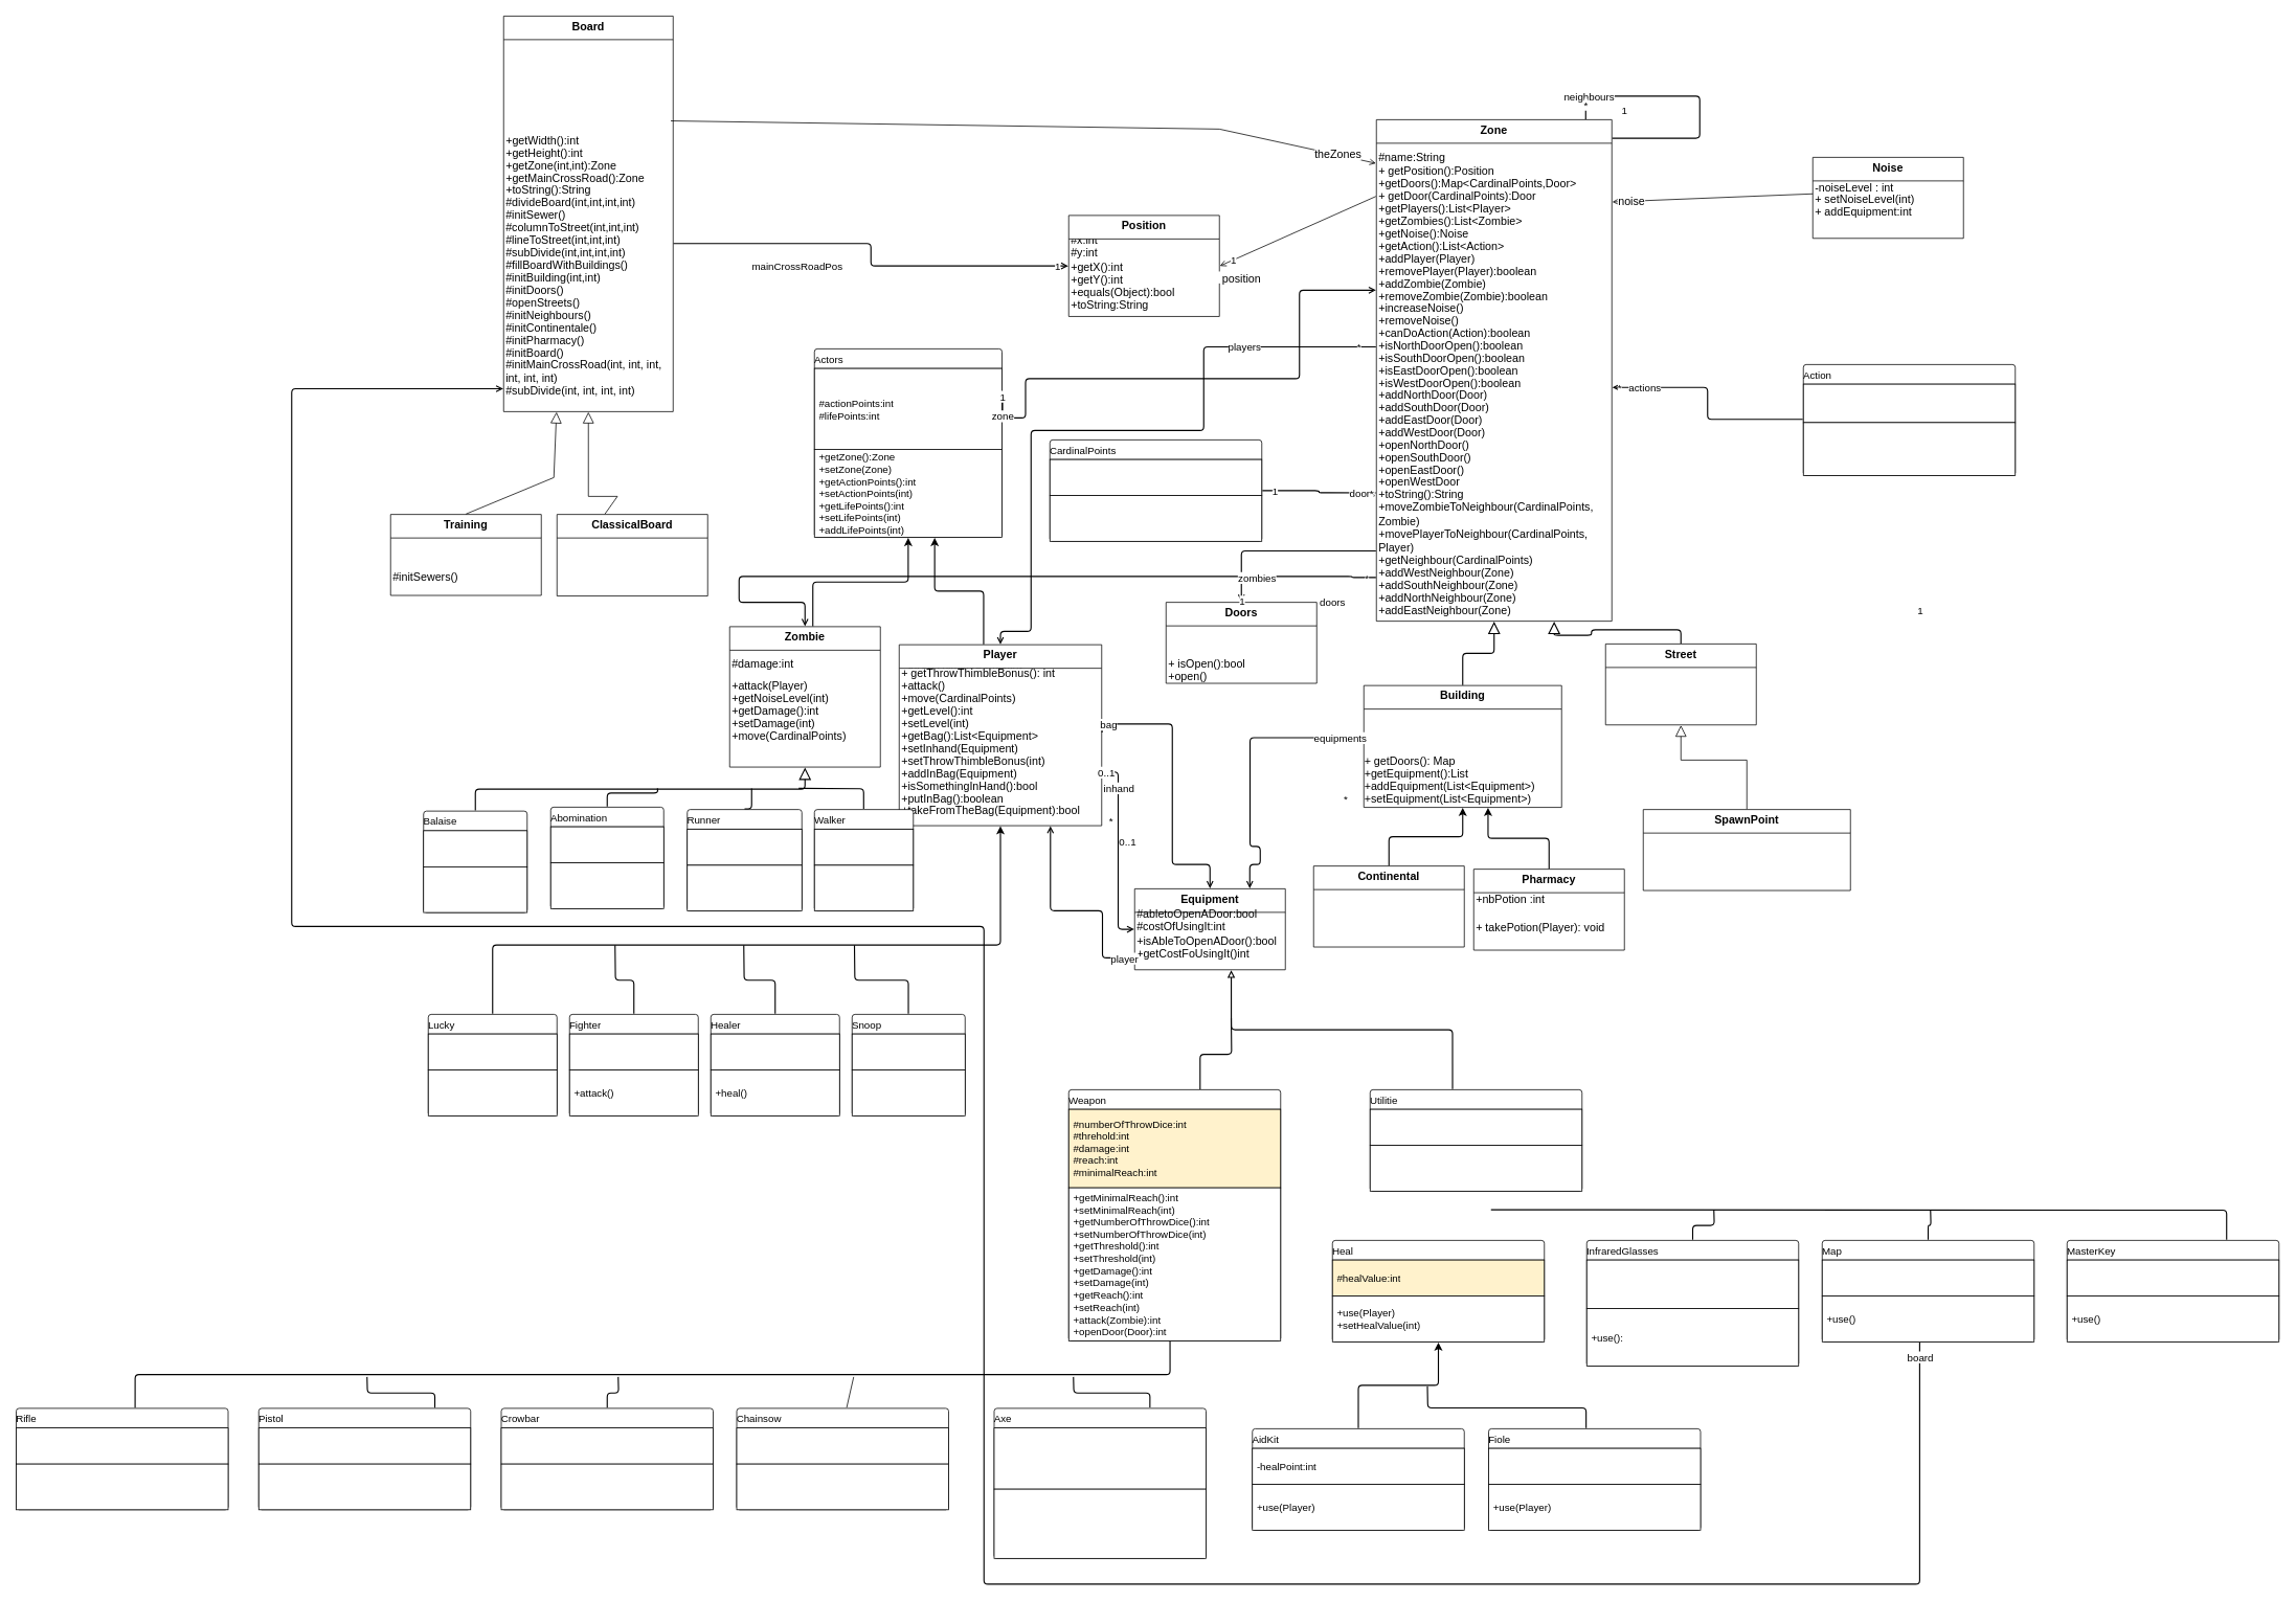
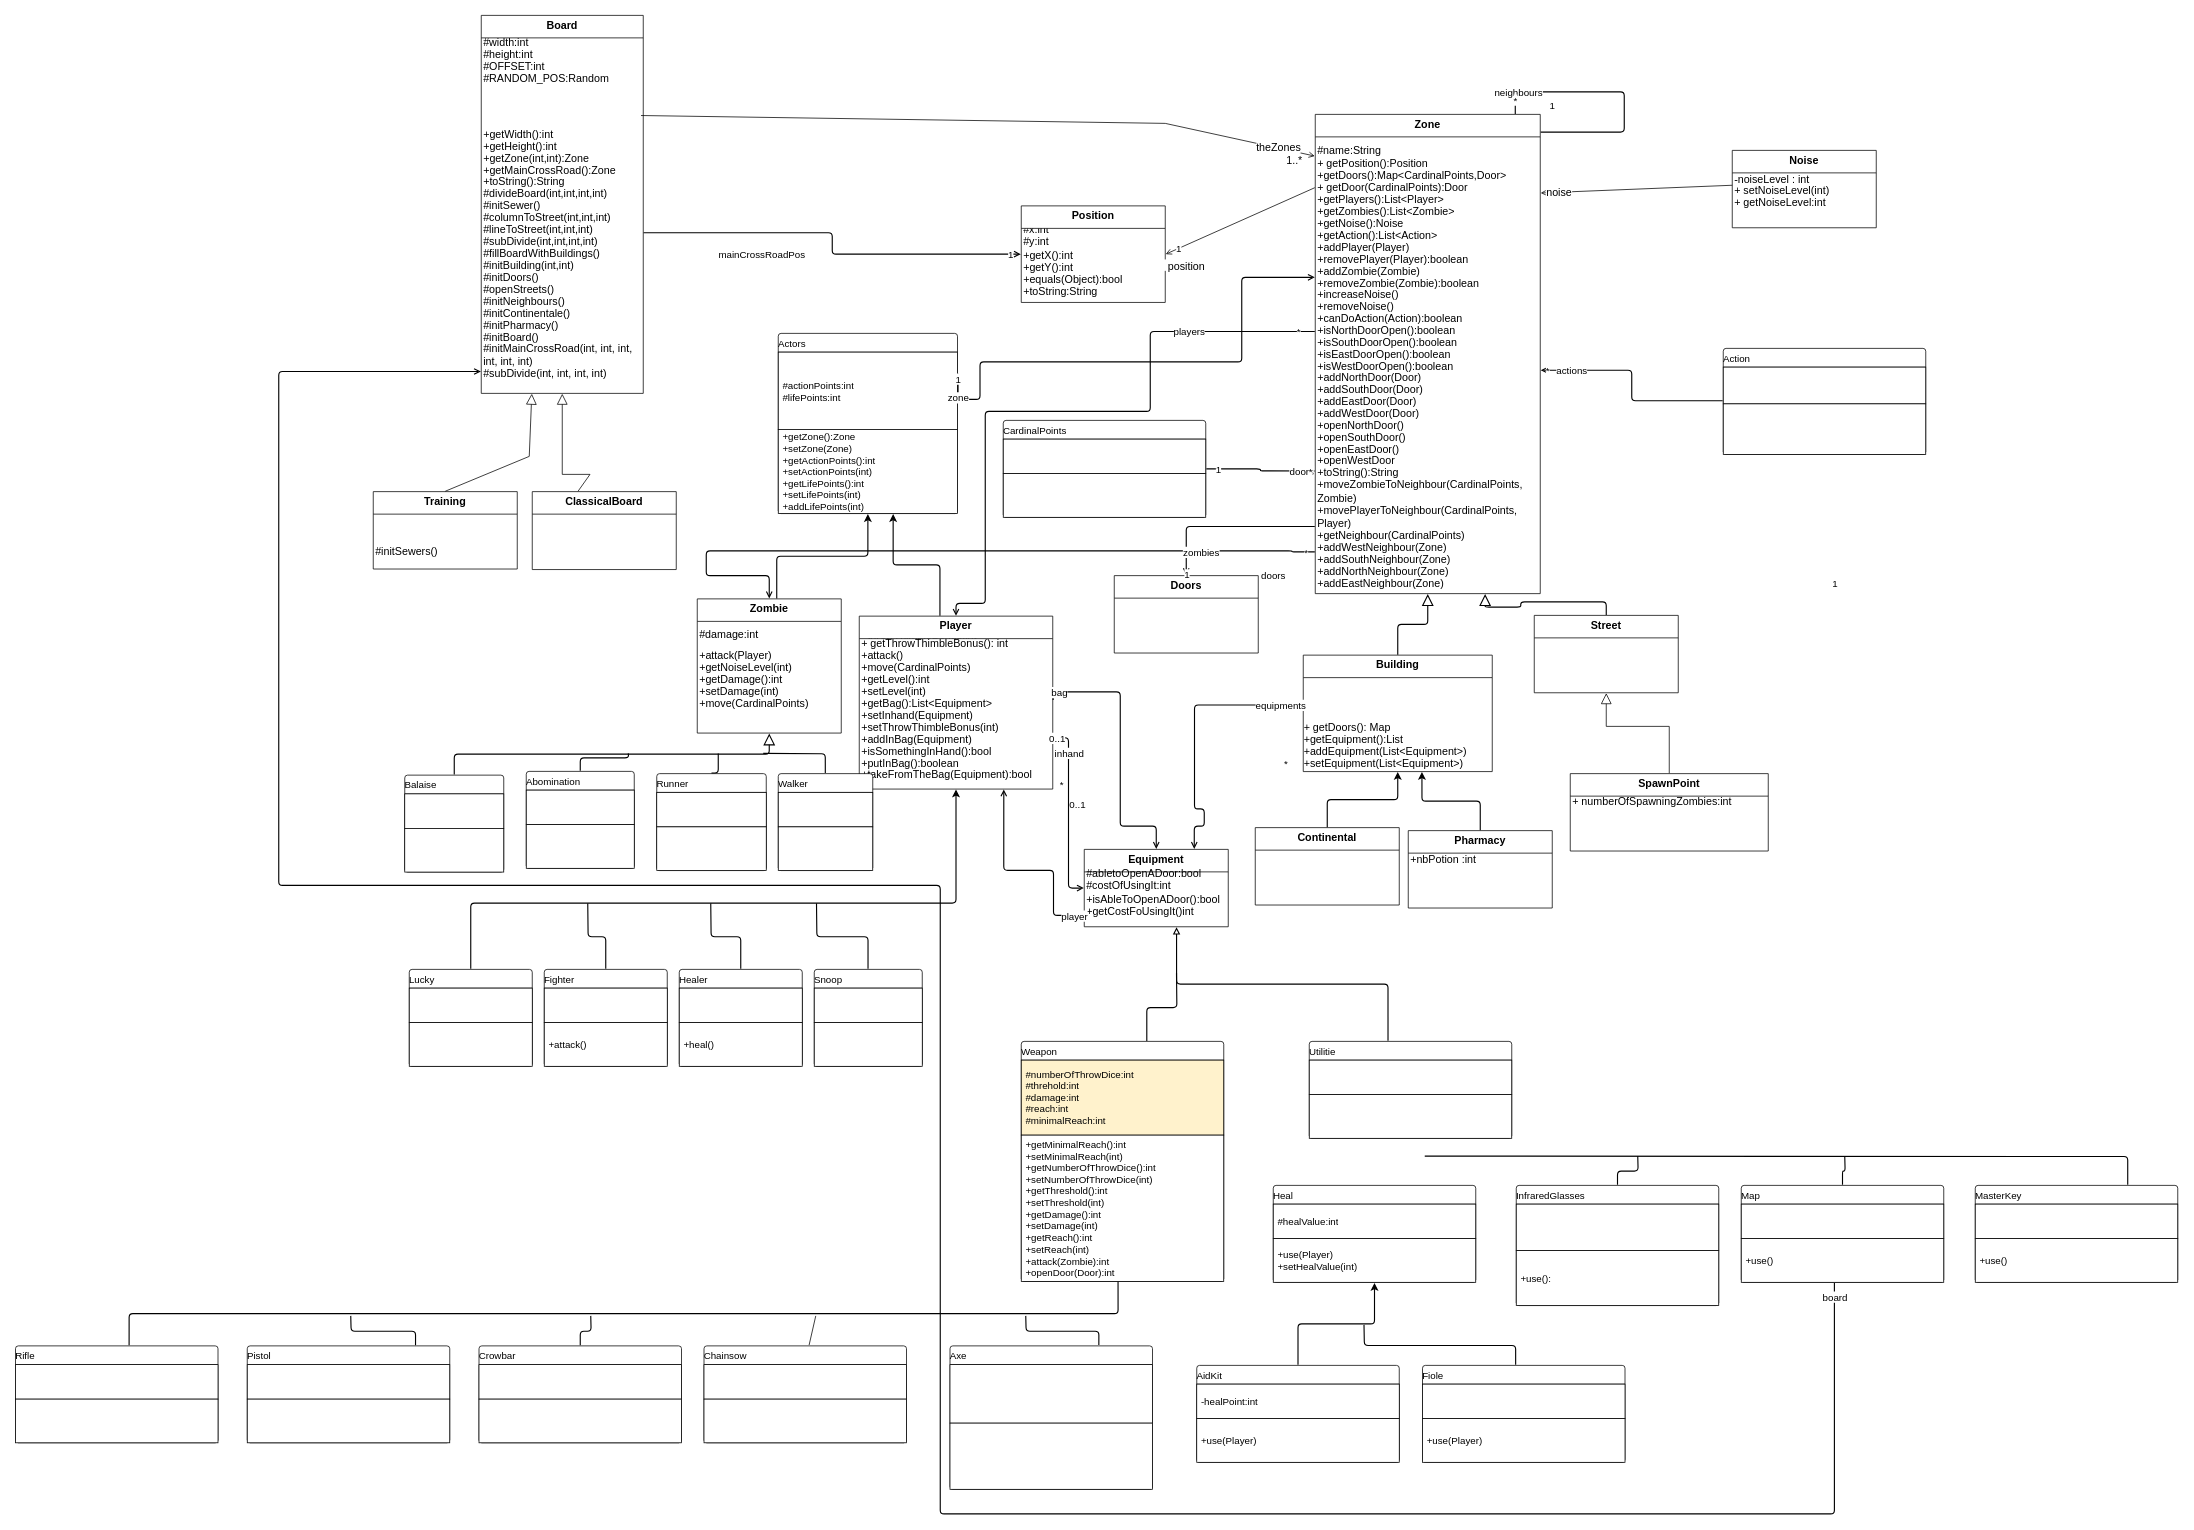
+ <mxCell id="85" value="&lt;div style=&quot;display: flex; justify-content: flex-start; text-align: left; align-items: baseline; font-size: 0; line-height: 1.25;margin-left: 3px;margin-right: 3px;margin-top: -2px;&quot;&gt;&lt;span&gt;&lt;span style=&quot;font-size:14.3px;font-family: Arimo;&quot;&gt;#width:int&#10;&lt;/span&gt;&lt;/span&gt;&lt;/div&gt;&lt;div style=&quot;display: flex; justify-content: flex-start; text-align: left; align-items: baseline; font-size: 0; line-height: 1.25;margin-left: 3px;margin-right: 3px;margin-top: -2px;&quot;&gt;&lt;span&gt;&lt;span style=&quot;font-size:14.3px;font-family: Arimo;&quot;&gt;#height:int&#10;&lt;/span&gt;&lt;/span&gt;&lt;/div&gt;&lt;div style=&quot;display: flex; justify-content: flex-start; text-align: left; align-items: baseline; font-size: 0; line-height: 1.25;margin-left: 3px;margin-right: 3px;margin-top: -2px;&quot;&gt;&lt;span&gt;&lt;span style=&quot;font-size:14.3px;font-family: Arimo;&quot;&gt;#OFFSET:int&#10;&lt;/span&gt;&lt;/span&gt;&lt;/div&gt;&lt;div style=&quot;display: flex; justify-content: flex-start; text-align: left; align-items: baseline; font-size: 0; line-height: 1.25;margin-left: 3px;margin-right: 3px;margin-top: -2px;&quot;&gt;&lt;span&gt;&lt;span style=&quot;font-size:14.3px;font-family: Arimo;&quot;&gt;#RANDOM_POS:Random&lt;/span&gt;&lt;/span&gt;&lt;/div&gt;" style="html=1;overflow=block;blockSpacing=1;whiteSpace=wrap;fontSize=13;fontFamily=Arimo;align=left;spacing=0;verticalAlign=top;strokeOpacity=0;fillOpacity=0;fillColor=#000000;lucidId=4uD9NGYIXQjsf;" parent="82" vertex="1"><mxGeometry x="3" y="30" width="216" height="66" as="geometry" /></mxCell>
+ <mxCell id="166" value="&lt;div style=&quot;display: flex; justify-content: center; text-align: center; align-items: baseline; font-size: 0; line-height: 1.25;margin-top: -2px;&quot;&gt;&lt;span&gt;&lt;span style=&quot;font-size:14.3px;font-family: Arimo;&quot;&gt;&lt;span style=&quot;font-size:14.3px;font-family: Arimo;&quot;&gt;1&lt;/span&gt;&lt;span style=&quot;font-size:14.3px;color:#000000;font-family: Arimo;&quot;&gt;..*&lt;/span&gt;&lt;/span&gt;&lt;/span&gt;&lt;/div&gt;" style="html=1;overflow=block;blockSpacing=1;whiteSpace=wrap;fontSize=13;fontFamily=Arimo;spacing=0;strokeColor=#ffffff;strokeOpacity=100;fillOpacity=100;fillColor=#ffffff;lucidId=02ZPqVpQVibql;" parent="164" vertex="1"><mxGeometry x="1167" y="52.367" width="39" height="14" as="geometry" /></mxCell>
- <mxCell id="34" value="&lt;div style=&quot;display: flex; justify-content: flex-start; text-align: left; align-items: baseline; font-size: 0; line-height: 1.25;margin-left: 3px;margin-right: 3px;margin-top: -2px;&quot;&gt;&lt;span&gt;&lt;span style=&quot;font-size:14.3px;color:#000000;font-family: Arimo;&quot;&gt;+ &lt;/span&gt;&lt;span style=&quot;font-size:14.3px;font-family: Arimo;&quot;&gt;setNoiseLevel&lt;/span&gt;&lt;span style=&quot;font-size:14.3px;color:#000000;font-family: Arimo;&quot;&gt;(&lt;/span&gt;&lt;span style=&quot;font-size:14.3px;font-family: Arimo;&quot;&gt;int&lt;/span&gt;&lt;span style=&quot;font-size:14.3px;color:#000000;font-family: Arimo;&quot;&gt;)&lt;/span&gt;&lt;span style=&quot;font-size:14.3px;font-family: Arimo;&quot;&gt;&#10;&lt;/span&gt;&lt;/span&gt;&lt;/div&gt;&lt;div style=&quot;display: flex; justify-content: flex-start; text-align: left; align-items: baseline; font-size: 0; line-height: 1.25;margin-left: 3px;margin-right: 3px;margin-top: -2px;&quot;&gt;&lt;span&gt;&lt;span style=&quot;font-size:14.3px;font-family: Arimo;&quot;&gt;&lt;span style=&quot;font-size:14.3px;font-family: Arimo;&quot;&gt;+ addEquipment:int&lt;/span&gt;&lt;/span&gt;&lt;/span&gt;&lt;/div&gt;" style="html=1;overflow=block;blockSpacing=1;whiteSpace=wrap;fontSize=13;fontFamily=Arimo;align=left;spacing=0;verticalAlign=top;strokeOpacity=0;fillOpacity=0;fillColor=#000000;lucidId=4YMx0jBjmFs4u;" parent="28" vertex="1"><mxGeometry y="48" width="192" height="78" as="geometry" /></mxCell>
+ <mxCell id="34" value="&lt;div style=&quot;display: flex; justify-content: flex-start; text-align: left; align-items: baseline; font-size: 0; line-height: 1.25;margin-left: 3px;margin-right: 3px;margin-top: -2px;&quot;&gt;&lt;span&gt;&lt;span style=&quot;font-size:14.3px;color:#000000;font-family: Arimo;&quot;&gt;+ &lt;/span&gt;&lt;span style=&quot;font-size:14.3px;font-family: Arimo;&quot;&gt;setNoiseLevel&lt;/span&gt;&lt;span style=&quot;font-size:14.3px;color:#000000;font-family: Arimo;&quot;&gt;(&lt;/span&gt;&lt;span style=&quot;font-size:14.3px;font-family: Arimo;&quot;&gt;int&lt;/span&gt;&lt;span style=&quot;font-size:14.3px;color:#000000;font-family: Arimo;&quot;&gt;)&lt;/span&gt;&lt;span style=&quot;font-size:14.3px;font-family: Arimo;&quot;&gt;&#10;&lt;/span&gt;&lt;/span&gt;&lt;/div&gt;&lt;div style=&quot;display: flex; justify-content: flex-start; text-align: left; align-items: baseline; font-size: 0; line-height: 1.25;margin-left: 3px;margin-right: 3px;margin-top: -2px;&quot;&gt;&lt;span&gt;&lt;span style=&quot;font-size:14.3px;font-family: Arimo;&quot;&gt;&lt;span style=&quot;font-size:14.3px;font-family: Arimo;&quot;&gt;+ getNoiseLevel:int&lt;/span&gt;&lt;/span&gt;&lt;/span&gt;&lt;/div&gt;" style="html=1;overflow=block;blockSpacing=1;whiteSpace=wrap;fontSize=13;fontFamily=Arimo;align=left;spacing=0;verticalAlign=top;strokeOpacity=0;fillOpacity=0;fillColor=#000000;lucidId=4YMx0jBjmFs4u;" parent="28" vertex="1"><mxGeometry y="48" width="192" height="78" as="geometry" /></mxCell>
- <mxCell id="106" value="&lt;div style=&quot;display: flex; justify-content: flex-start; text-align: left; align-items: baseline; font-size: 0; line-height: 1.25;margin-left: 3px;margin-right: 3px;margin-top: -2px;&quot;&gt;&lt;span&gt;&lt;span style=&quot;font-size:14.3px;color:#000000;font-family: Arimo;&quot;&gt;+ &lt;/span&gt;&lt;span style=&quot;font-size:14.3px;font-family: Arimo;&quot;&gt;isOpen():bool&#10;&lt;/span&gt;&lt;/span&gt;&lt;/div&gt;&lt;div style=&quot;display: flex; justify-content: flex-start; text-align: left; align-items: baseline; font-size: 0; line-height: 1.25;margin-left: 3px;margin-right: 3px;margin-top: -2px;&quot;&gt;&lt;span&gt;&lt;span style=&quot;font-size:14.3px;font-family: Arimo;&quot;&gt;&lt;span style=&quot;font-size:14.3px;font-family: Arimo;&quot;&gt;+open()&lt;/span&gt;&lt;/span&gt;&lt;/span&gt;&lt;/div&gt;" style="html=1;overflow=block;blockSpacing=1;whiteSpace=wrap;fontSize=13;fontFamily=Arimo;align=left;spacing=0;verticalAlign=top;strokeOpacity=0;fillOpacity=0;fillColor=#000000;lucidId=7x25NMVP72mKd;" parent="101" vertex="1"><mxGeometry y="72" width="192" height="31" as="geometry" /></mxCell>
+ <mxCell id="71" value="&lt;div style=&quot;display: flex; justify-content: flex-start; text-align: left; align-items: baseline; font-size: 0; line-height: 1.25;margin-left: 3px;margin-right: 3px;margin-top: -2px;&quot;&gt;&lt;span&gt;&lt;span style=&quot;font-size:14.3px;color:#000000;font-family: Arimo;&quot;&gt;+ &lt;/span&gt;&lt;span style=&quot;font-size:14.3px;font-family: Arimo;&quot;&gt;numberOfSpawningZombies:int&lt;/span&gt;&lt;/span&gt;&lt;/div&gt;" style="html=1;overflow=block;blockSpacing=1;whiteSpace=wrap;fontSize=13;fontFamily=Arimo;align=left;spacing=0;verticalAlign=top;strokeOpacity=0;fillOpacity=0;fillColor=#000000;lucidId=W1PKEjzlLdilb;" parent="68" vertex="1"><mxGeometry y="31" width="264" height="31" as="geometry" /></mxCell>
- <mxCell id="67" value="&lt;div style=&quot;display: flex; justify-content: flex-start; text-align: left; align-items: baseline; font-size: 0; line-height: 1.25;margin-left: 3px;margin-right: 3px;margin-top: -2px;&quot;&gt;&lt;span&gt;&lt;span style=&quot;font-size:14.3px;color:#000000;font-family: Arimo;&quot;&gt;+ &lt;/span&gt;&lt;span style=&quot;font-size:14.3px;font-family: Arimo;&quot;&gt;takePotion&lt;/span&gt;&lt;span style=&quot;font-size:14.3px;color:#000000;font-family: Arimo;&quot;&gt;(&lt;/span&gt;&lt;span style=&quot;font-size:14.3px;font-family: Arimo;&quot;&gt;Player&lt;/span&gt;&lt;span style=&quot;font-size:14.3px;color:#000000;font-family: Arimo;&quot;&gt;): &lt;/span&gt;&lt;span style=&quot;font-size:14.3px;font-family: Arimo;&quot;&gt;void&lt;/span&gt;&lt;/span&gt;&lt;/div&gt;" style="html=1;overflow=block;blockSpacing=1;whiteSpace=wrap;fontSize=13;fontFamily=Arimo;align=left;spacing=0;verticalAlign=top;strokeOpacity=0;fillOpacity=0;fillColor=#000000;lucidId=U22yrVu7BAZ4D;" parent="61" vertex="1"><mxGeometry y="68" width="192" height="30" as="geometry" /></mxCell>
- <mxCell id="116" value="#healValue:int" style="part=1;html=1;resizeHeight=0;align=left;verticalAlign=middle;spacingLeft=4;spacingRight=4;overflow=hidden;rotatable=0;points=[[0,0.5],[1,0.5]];portConstraint=eastwest;swimlaneFillColor=#unset;whiteSpace=wrap;fontSize=13;fillColor=#fff2cc;" parent="115" vertex="1"><mxGeometry y="25" width="270" height="46" as="geometry" /></mxCell>
+ <mxCell id="116" value="#healValue:int" style="part=1;html=1;resizeHeight=0;align=left;verticalAlign=middle;spacingLeft=4;spacingRight=4;overflow=hidden;rotatable=0;points=[[0,0.5],[1,0.5]];portConstraint=eastwest;swimlaneFillColor=#unset;whiteSpace=wrap;fontSize=13;" parent="115" vertex="1"><mxGeometry y="25" width="270" height="46" as="geometry" /></mxCell>
